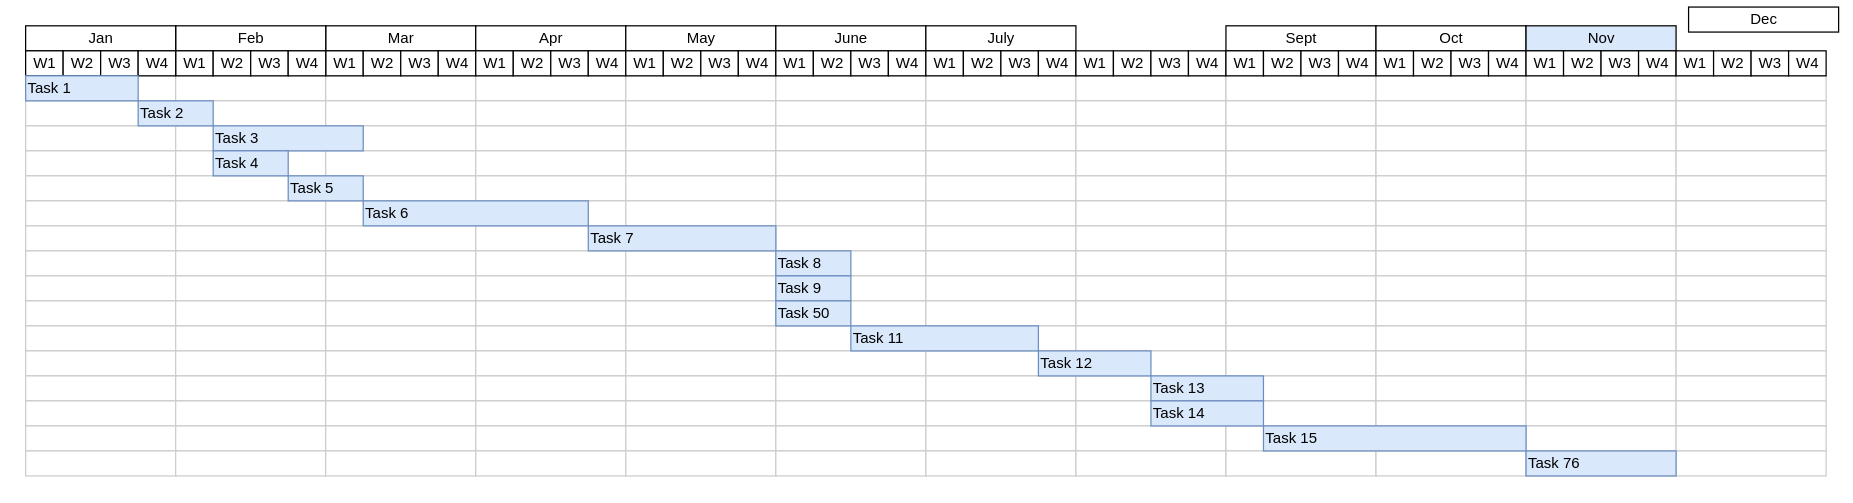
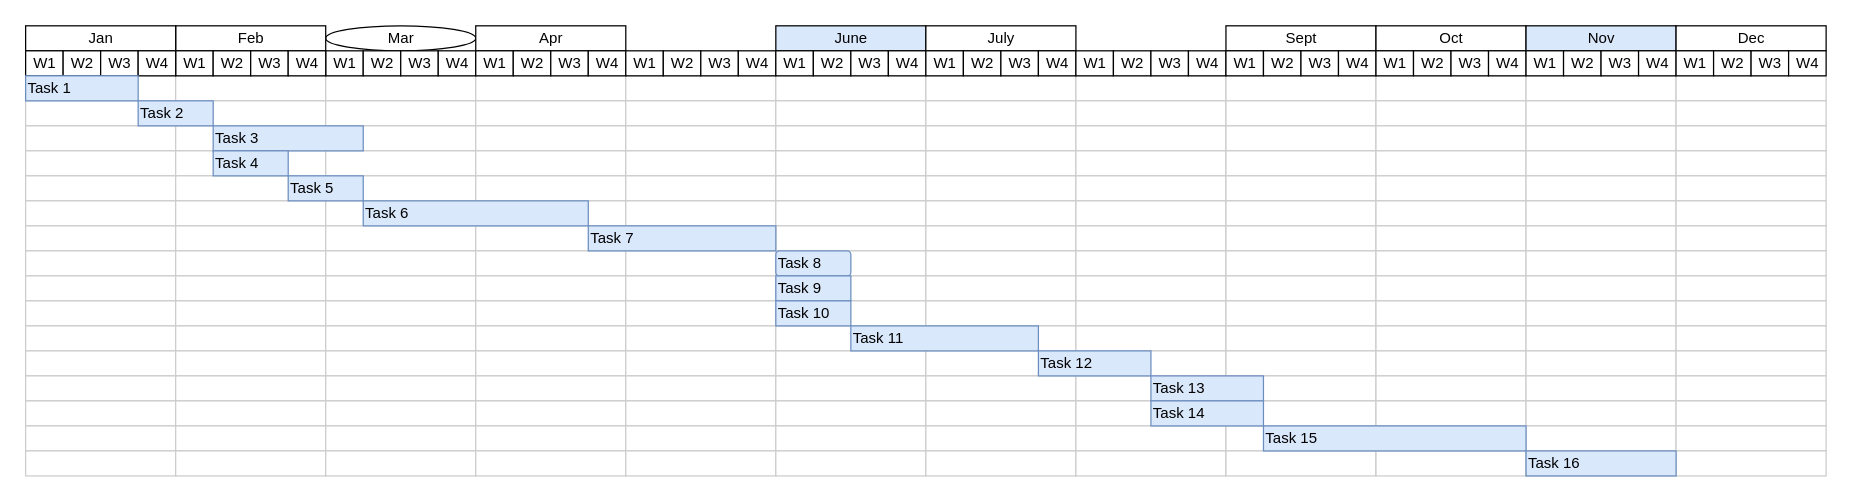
- <mxCell id="13" value="Dec" style="strokeWidth=1;fontStyle=0;html=1;" parent="1" vertex="1"><mxGeometry x="1350" y="5" width="120" height="20" as="geometry" /></mxCell>
+ <mxCell id="13" value="Dec" style="strokeWidth=1;fontStyle=0;html=1;" parent="1" vertex="1"><mxGeometry x="1340" y="20" width="120" height="20" as="geometry" /></mxCell>
- <mxCell id="2" value="Mar" style="strokeWidth=1;fontStyle=0;html=1;" parent="1" vertex="1"><mxGeometry x="260" y="20" width="120" height="20" as="geometry" /></mxCell>
+ <mxCell id="2" value="Mar" style="ellipse;strokeWidth=1;fontStyle=0;html=1;" parent="1" vertex="1"><mxGeometry x="260" y="20" width="120" height="20" as="geometry" /></mxCell>
- <mxCell id="4" value="May" style="strokeWidth=1;fontStyle=0;html=1;" parent="1" vertex="1"><mxGeometry x="500" y="20" width="120" height="20" as="geometry" /></mxCell>
- <mxCell id="5" value="June" style="strokeWidth=1;fontStyle=0;html=1;" parent="1" vertex="1"><mxGeometry x="620" y="20" width="120" height="20" as="geometry" /></mxCell>
+ <mxCell id="5" value="June" style="strokeWidth=1;fontStyle=0;html=1;fillColor=#dae8fc;" parent="1" vertex="1"><mxGeometry x="620" y="20" width="120" height="20" as="geometry" /></mxCell>
- <mxCell id="260" value="Task 8" style="align=left;strokeColor=#6c8ebf;html=1;fillColor=#dae8fc;" parent="1" vertex="1"><mxGeometry x="620" y="200" width="60" height="20" as="geometry" /></mxCell>
+ <mxCell id="260" value="Task 8" style="align=left;strokeColor=#6c8ebf;html=1;fillColor=#dae8fc;rounded=1;" parent="1" vertex="1"><mxGeometry x="620" y="200" width="60" height="20" as="geometry" /></mxCell>
- <mxCell id="262" value="Task 50" style="align=left;strokeColor=#6c8ebf;html=1;fillColor=#dae8fc;" parent="1" vertex="1"><mxGeometry x="620" y="240" width="60" height="20" as="geometry" /></mxCell>
+ <mxCell id="262" value="Task 10" style="align=left;strokeColor=#6c8ebf;html=1;fillColor=#dae8fc;" parent="1" vertex="1"><mxGeometry x="620" y="240" width="60" height="20" as="geometry" /></mxCell>
- <mxCell id="268" value="Task 76" style="align=left;strokeColor=#6c8ebf;html=1;fillColor=#dae8fc;" parent="1" vertex="1"><mxGeometry x="1220" y="360" width="120" height="20" as="geometry" /></mxCell>
+ <mxCell id="268" value="Task 16" style="align=left;strokeColor=#6c8ebf;html=1;fillColor=#dae8fc;" parent="1" vertex="1"><mxGeometry x="1220" y="360" width="120" height="20" as="geometry" /></mxCell>
